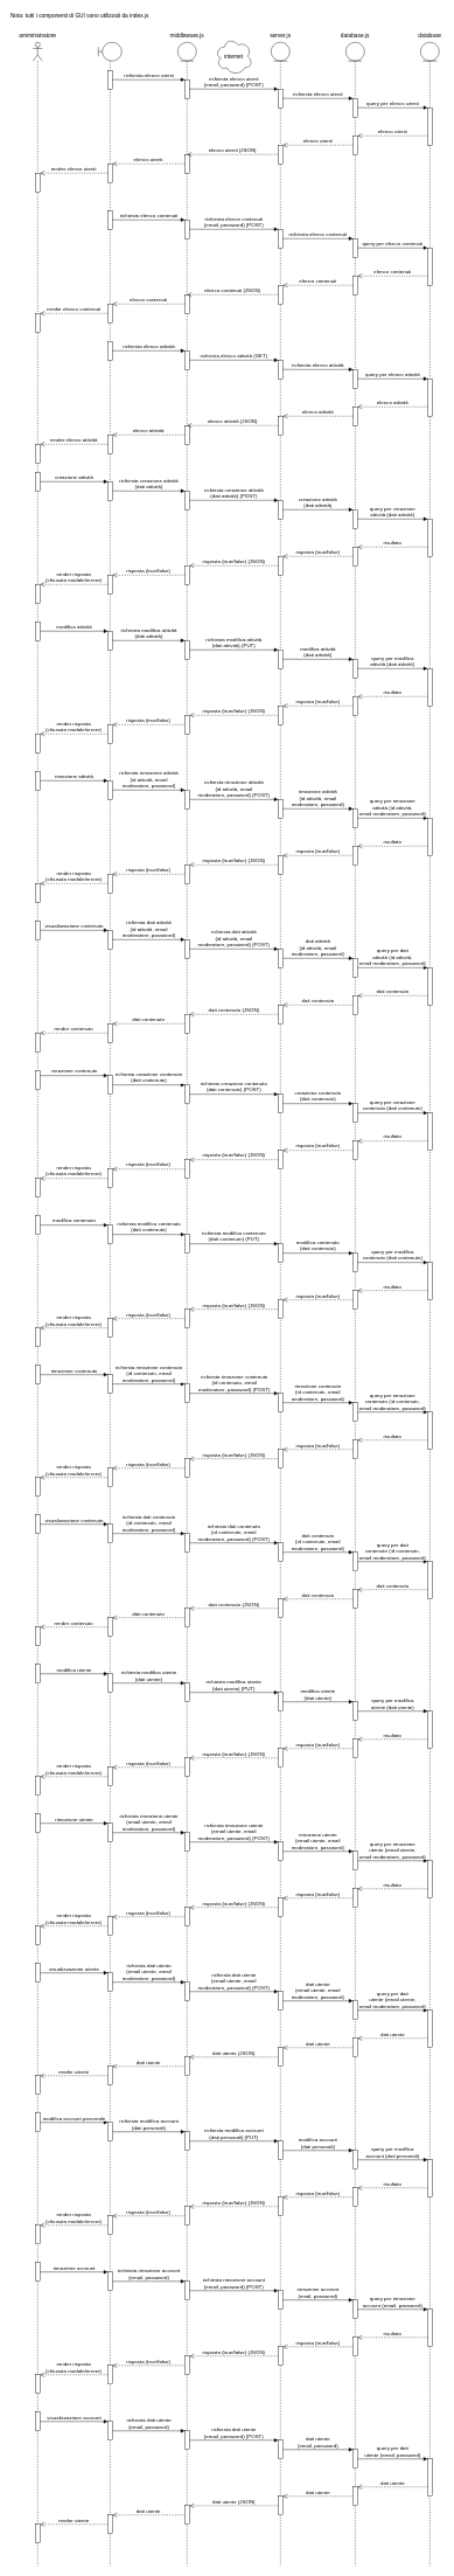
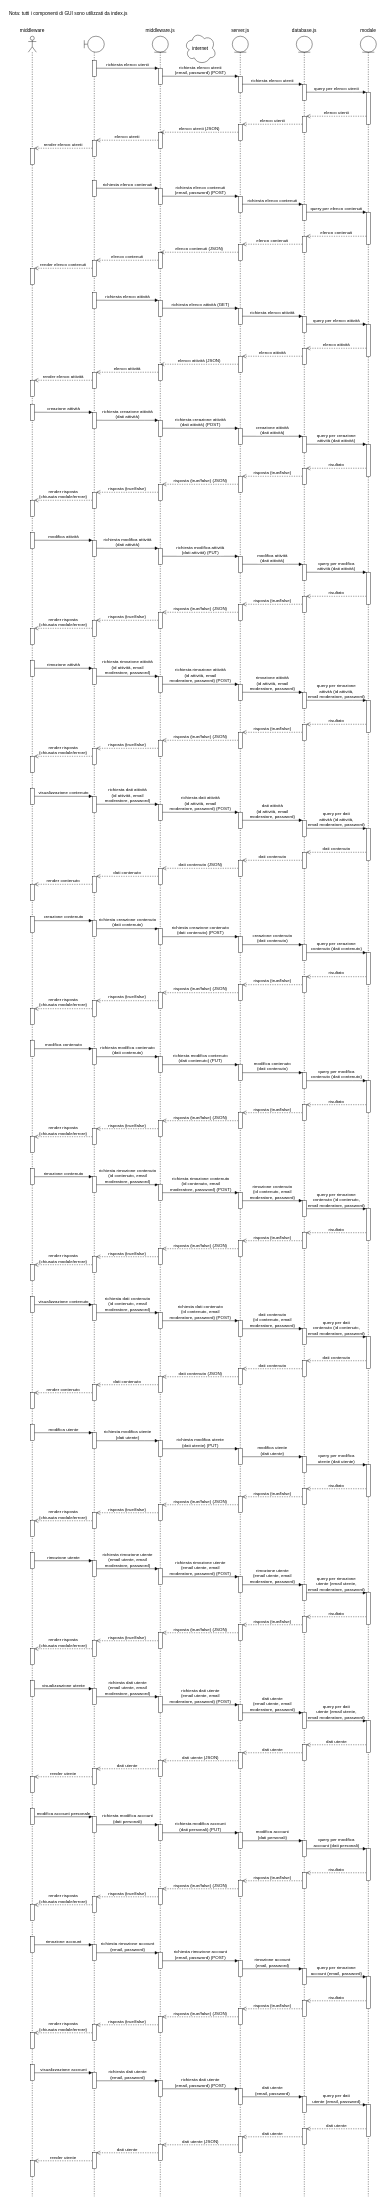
- <mxCell id="7" value="amministratore" style="text;html=1;align=center;verticalAlign=middle;whiteSpace=wrap;rounded=0;" parent="1" vertex="1"><mxGeometry x="50" y="60" width="60" height="30" as="geometry" /></mxCell>
+ <mxCell id="7" value="middleware" style="text;html=1;align=center;verticalAlign=middle;whiteSpace=wrap;rounded=0;" parent="1" vertex="1"><mxGeometry x="50" y="60" width="60" height="30" as="geometry" /></mxCell>
- <mxCell id="327" value="database" style="text;html=1;align=center;verticalAlign=middle;whiteSpace=wrap;rounded=0;" parent="1" vertex="1"><mxGeometry x="890" y="60" width="60" height="30" as="geometry" /></mxCell>
+ <mxCell id="327" value="modale" style="text;html=1;align=center;verticalAlign=middle;whiteSpace=wrap;rounded=0;" parent="1" vertex="1"><mxGeometry x="890" y="60" width="60" height="30" as="geometry" /></mxCell>
